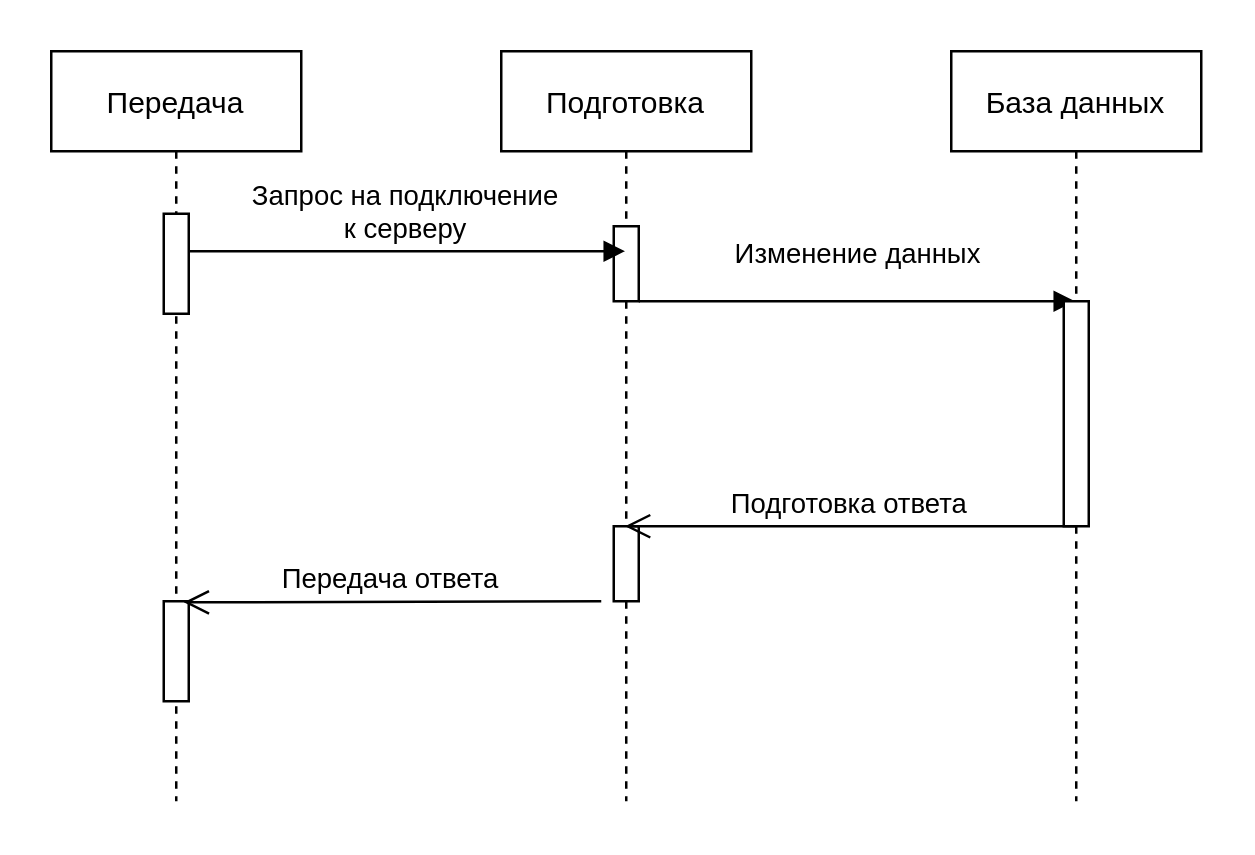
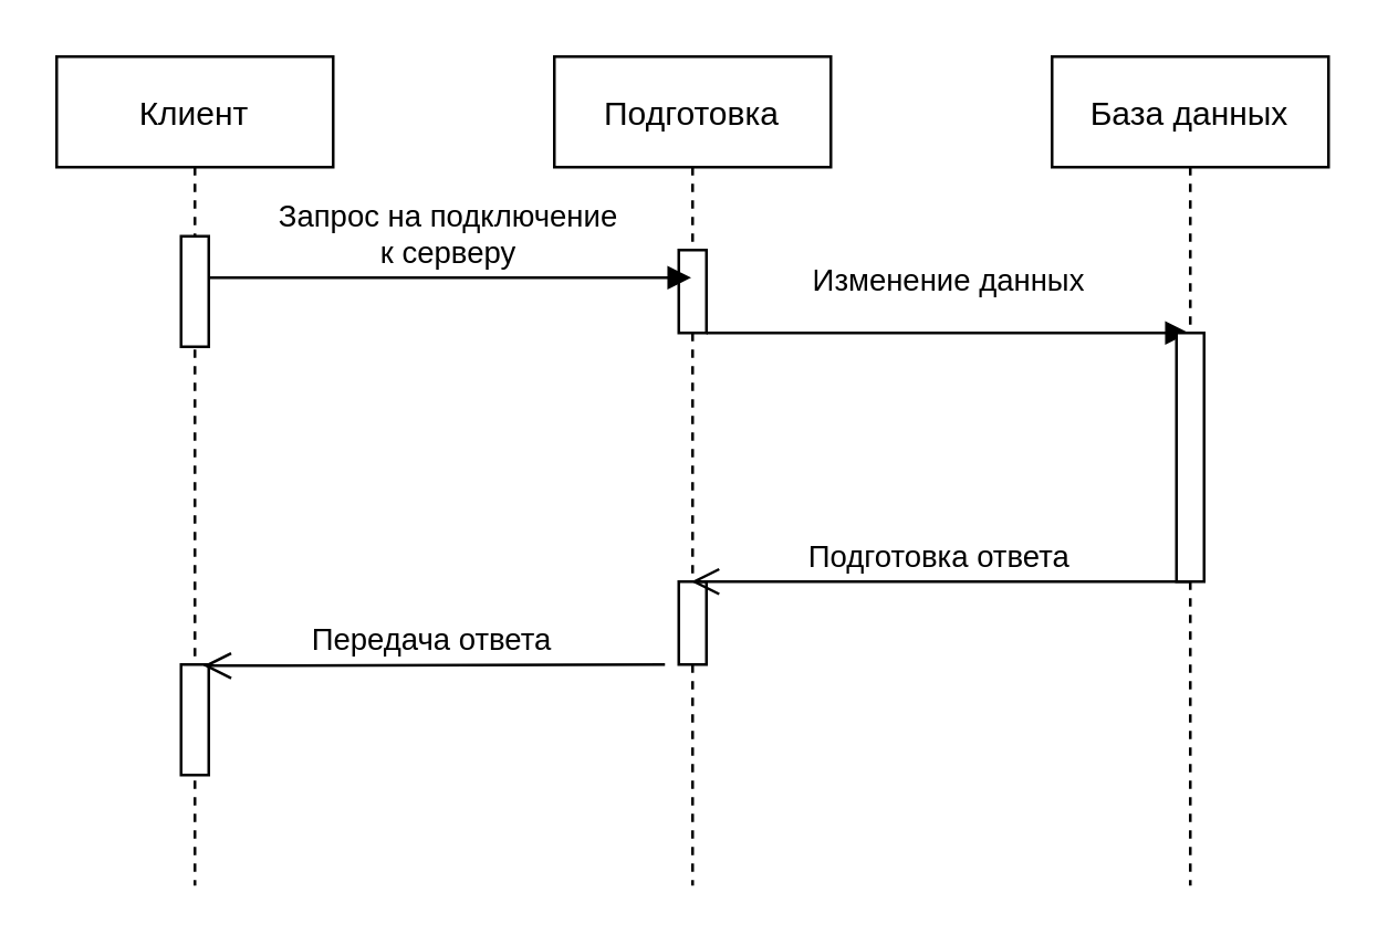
- <mxCell id="2" value="Передача" style="shape=umlLifeline;perimeter=lifelinePerimeter;container=1;collapsible=0;recursiveResize=0;rounded=0;shadow=0;strokeWidth=1;" vertex="1" parent="1"><mxGeometry x="20" y="20" width="100" height="300" as="geometry" /></mxCell>
+ <mxCell id="2" value="Клиент" style="shape=umlLifeline;perimeter=lifelinePerimeter;container=1;collapsible=0;recursiveResize=0;rounded=0;shadow=0;strokeWidth=1;" vertex="1" parent="1"><mxGeometry x="20" y="20" width="100" height="300" as="geometry" /></mxCell>
